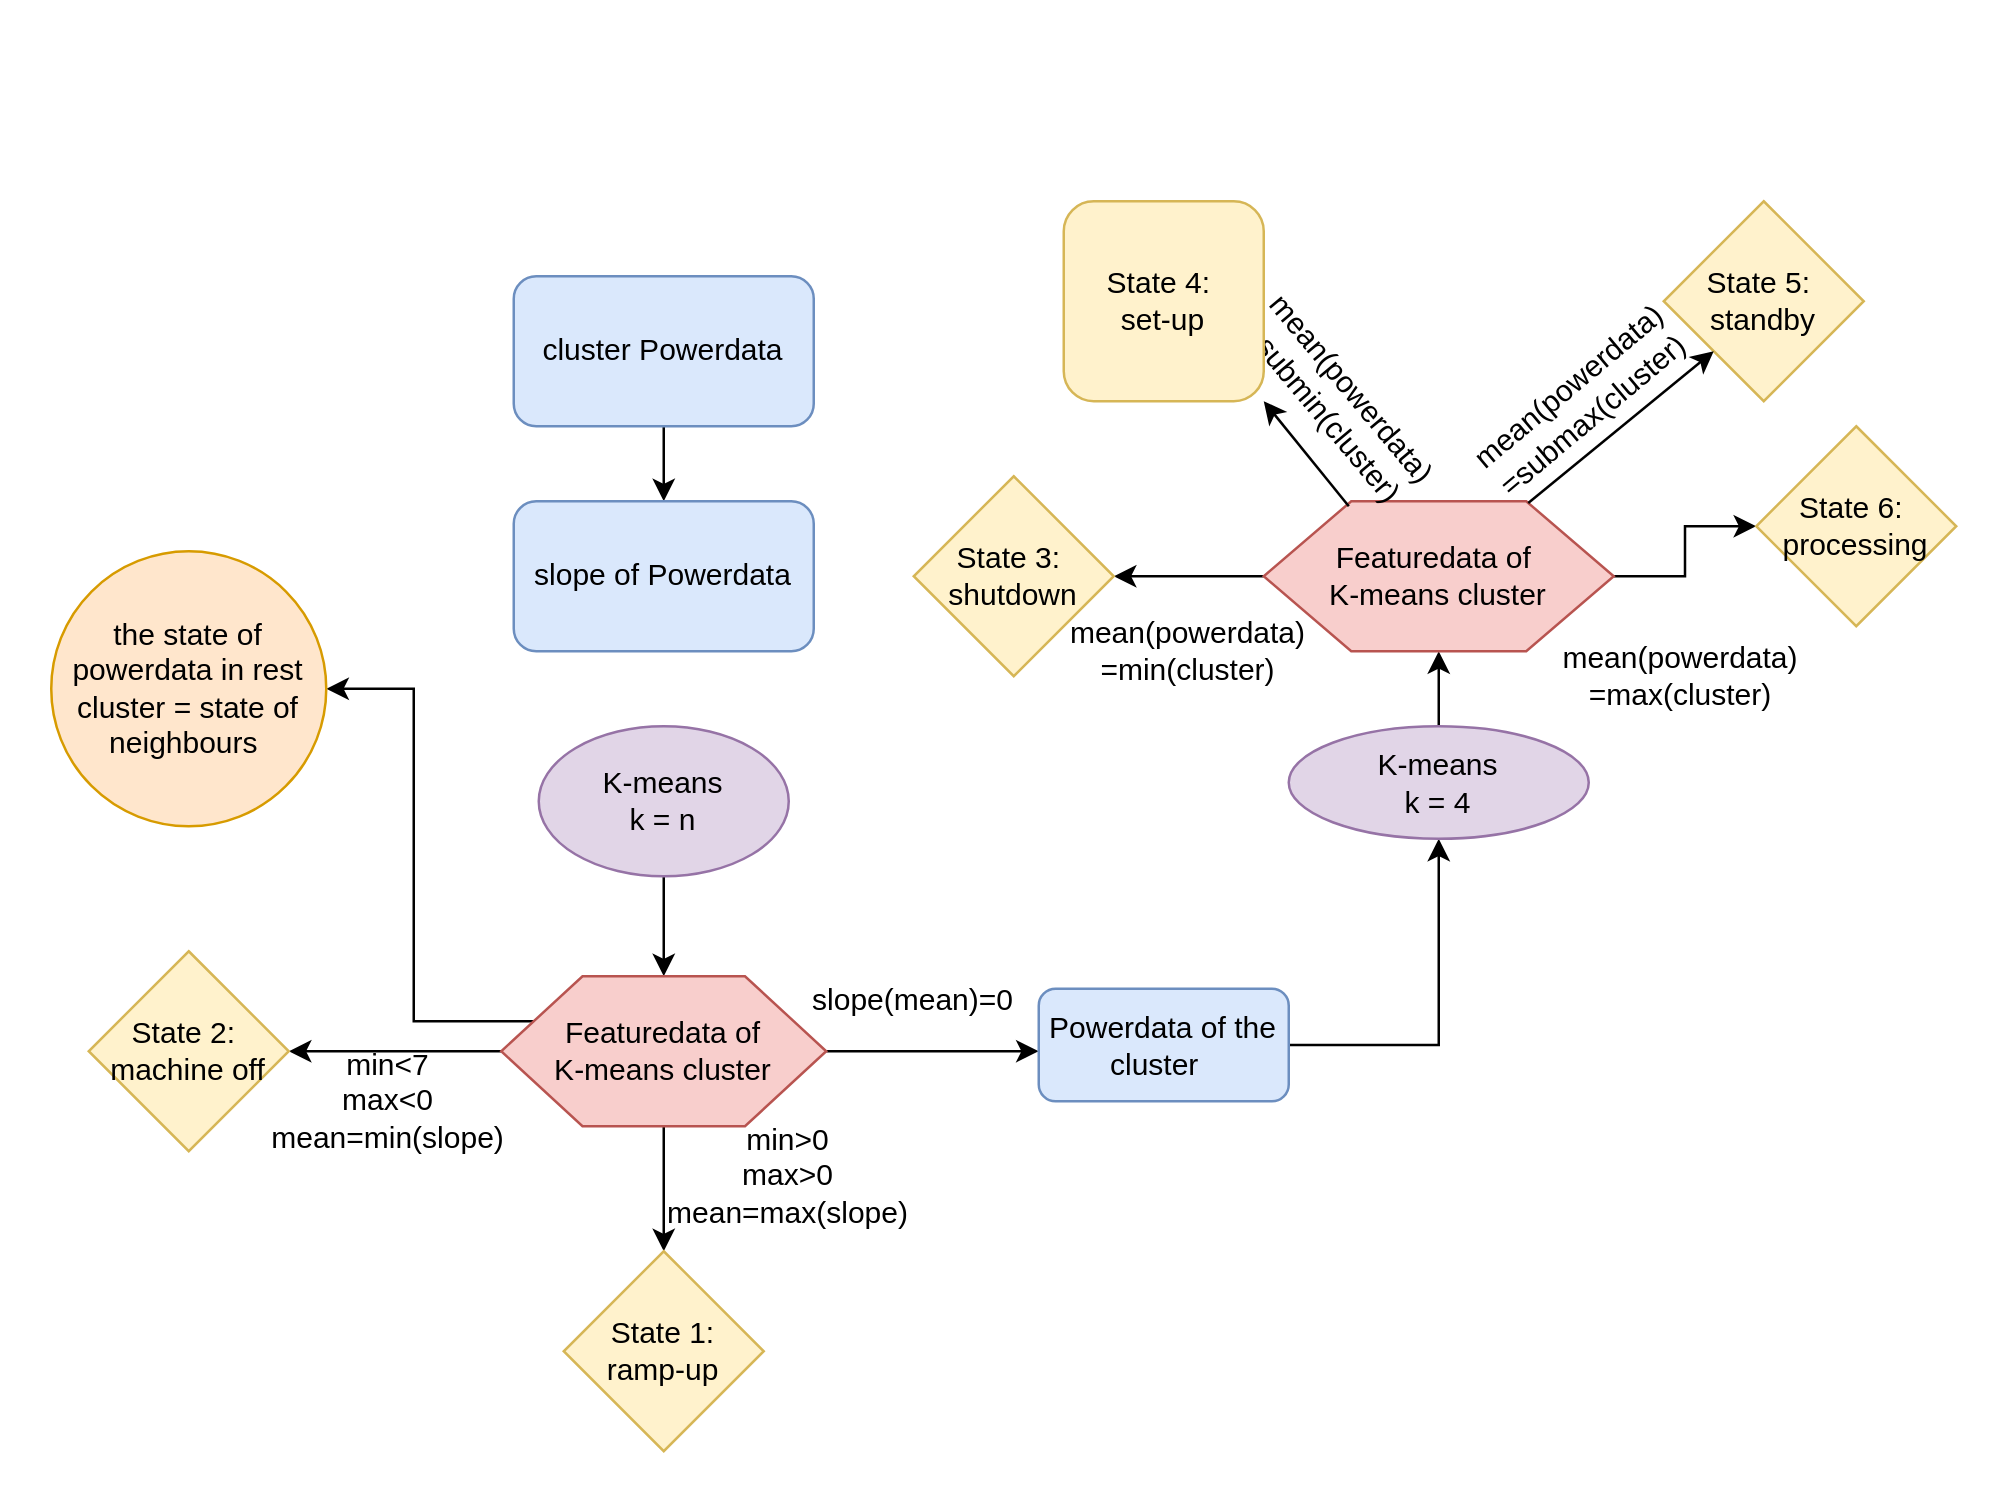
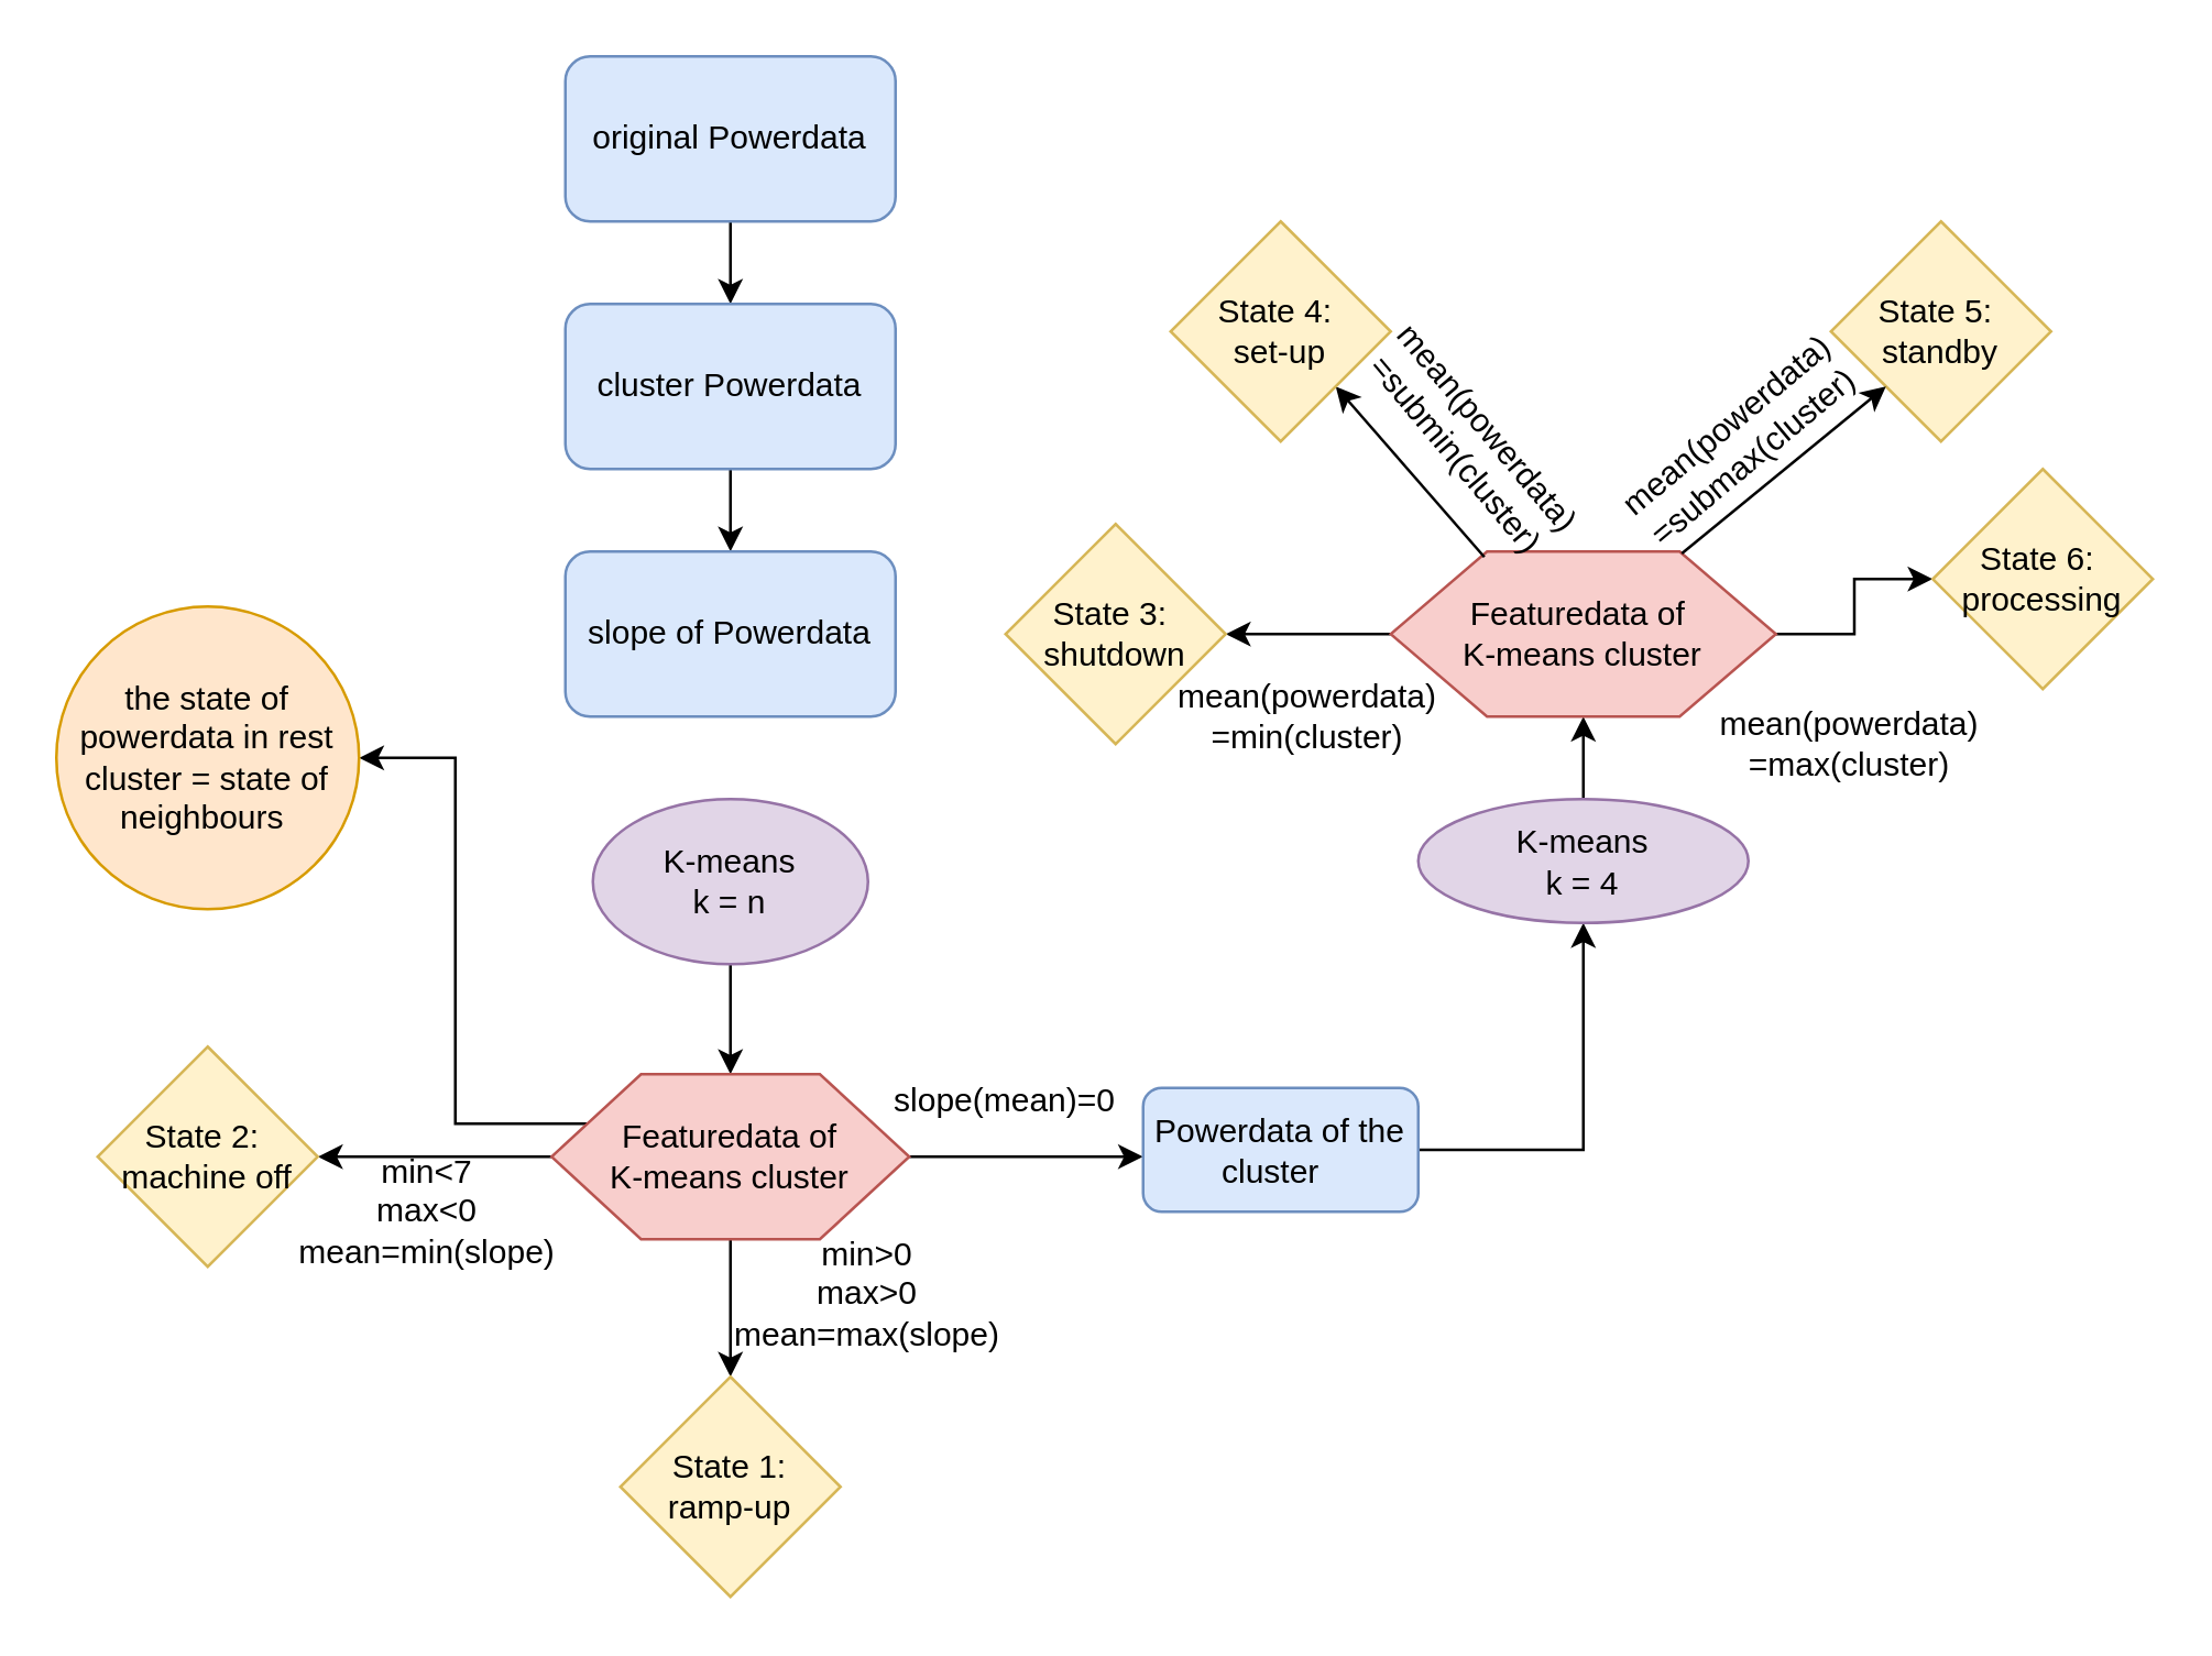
+ <mxCell id="3" value="original Powerdata" style="rounded=1;whiteSpace=wrap;html=1;fillColor=#dae8fc;strokeColor=#6c8ebf;" parent="1" vertex="1"><mxGeometry x="205" y="20" width="120" height="60" as="geometry" /></mxCell>
+ <mxCell id="2" value="" style="edgeStyle=orthogonalEdgeStyle;rounded=0;orthogonalLoop=1;jettySize=auto;html=1;" parent="1" source="3" target="5" edge="1"><mxGeometry relative="1" as="geometry" /></mxCell>
- <mxCell id="36" value="&lt;span style=&quot;white-space: normal&quot;&gt;State 4:&amp;nbsp;&lt;/span&gt;&lt;br style=&quot;white-space: normal&quot;&gt;set-up" style="whiteSpace=wrap;html=1;fillColor=#fff2cc;strokeColor=#d6b656;rounded=1;" parent="1" vertex="1"><mxGeometry x="425" y="80" width="80" height="80" as="geometry" /></mxCell>
+ <mxCell id="36" value="&lt;span style=&quot;white-space: normal&quot;&gt;State 4:&amp;nbsp;&lt;/span&gt;&lt;br style=&quot;white-space: normal&quot;&gt;set-up" style="rhombus;whiteSpace=wrap;html=1;fillColor=#fff2cc;strokeColor=#d6b656;" parent="1" vertex="1"><mxGeometry x="425" y="80" width="80" height="80" as="geometry" /></mxCell>
